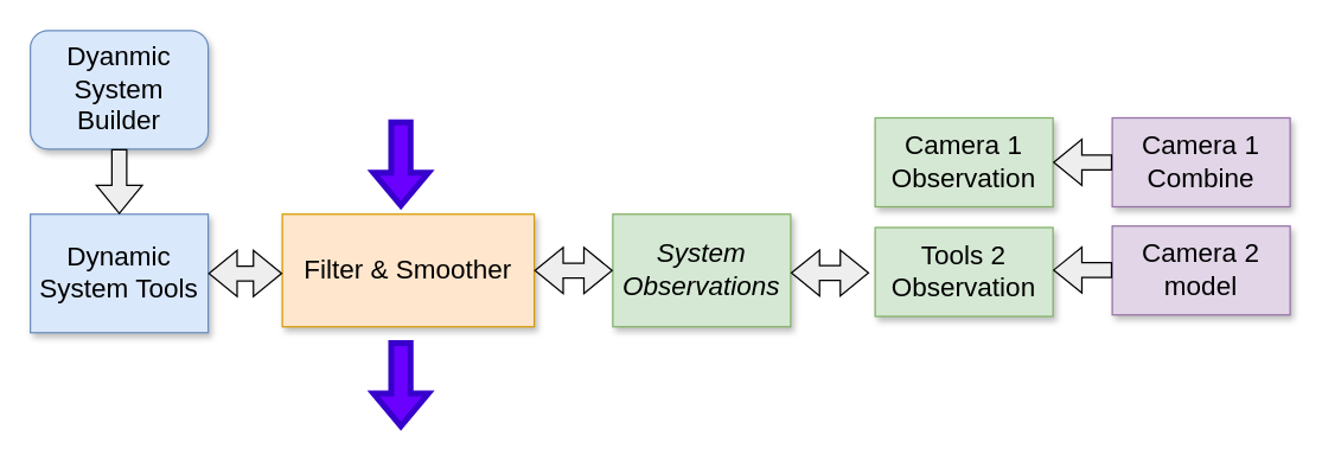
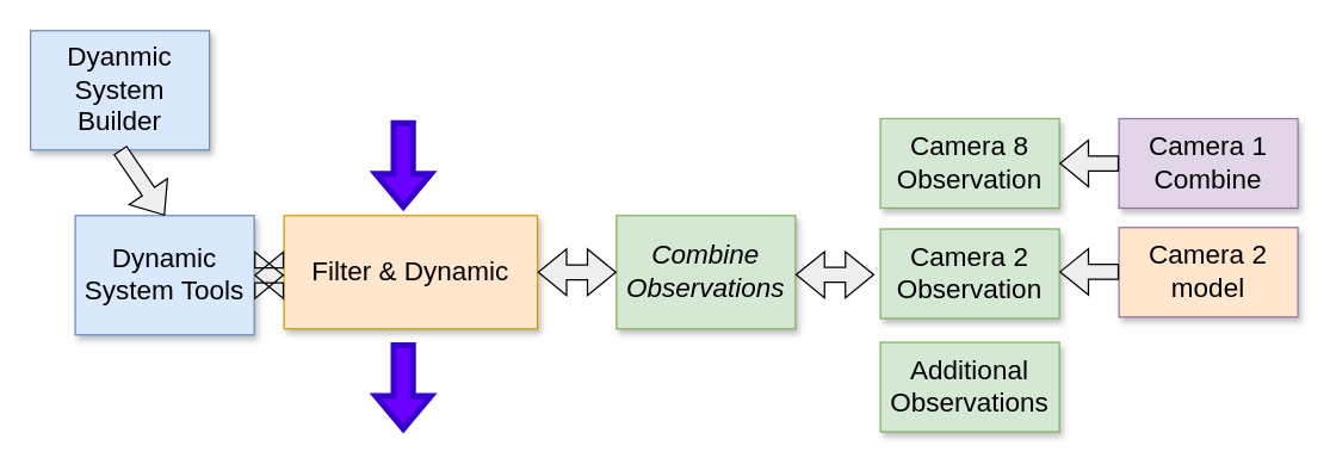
- <mxCell id="7" value="Dyanmic System Builder" style="whiteSpace=wrap;html=1;shadow=1;fontSize=18;fillColor=#dae8fc;strokeColor=#6c8ebf;rounded=1;" parent="1" vertex="1"><mxGeometry x="20" y="20" width="120" height="80" as="geometry" /></mxCell>
+ <mxCell id="7" value="Dyanmic System Builder" style="whiteSpace=wrap;html=1;shadow=1;fontSize=18;fillColor=#dae8fc;strokeColor=#6c8ebf;" parent="1" vertex="1"><mxGeometry x="20" y="20" width="120" height="80" as="geometry" /></mxCell>
- <mxCell id="4" value="Camera 1 Observation" style="whiteSpace=wrap;html=1;shadow=1;fontSize=18;fillColor=#d5e8d4;strokeColor=#82b366;" parent="1" vertex="1"><mxGeometry x="590" y="79" width="120" height="60" as="geometry" /></mxCell>
+ <mxCell id="4" value="Camera 8 Observation" style="whiteSpace=wrap;html=1;shadow=1;fontSize=18;fillColor=#d5e8d4;strokeColor=#82b366;" parent="1" vertex="1"><mxGeometry x="590" y="79" width="120" height="60" as="geometry" /></mxCell>
- <mxCell id="2" value="Filter &amp;amp; Smoother" style="whiteSpace=wrap;html=1;shadow=1;fontSize=18;fillColor=#ffe6cc;strokeColor=#d79b00;" parent="1" vertex="1"><mxGeometry x="190" y="144" width="170" height="76" as="geometry" /></mxCell>
+ <mxCell id="2" value="Filter &amp;amp; Dynamic" style="whiteSpace=wrap;html=1;shadow=1;fontSize=18;fillColor=#ffe6cc;strokeColor=#d79b00;" parent="1" vertex="1"><mxGeometry x="190" y="144" width="170" height="76" as="geometry" /></mxCell>
- <mxCell id="3" value="&lt;i&gt;System Observations&lt;/i&gt;" style="whiteSpace=wrap;html=1;shadow=1;fontSize=18;fillColor=#d5e8d4;strokeColor=#82b366;" parent="1" vertex="1"><mxGeometry x="413" y="144" width="120" height="76" as="geometry" /></mxCell>
+ <mxCell id="3" value="&lt;i&gt;Combine Observations&lt;/i&gt;" style="whiteSpace=wrap;html=1;shadow=1;fontSize=18;fillColor=#d5e8d4;strokeColor=#82b366;" parent="1" vertex="1"><mxGeometry x="413" y="144" width="120" height="76" as="geometry" /></mxCell>
- <mxCell id="14" value="Camera 2 model" style="whiteSpace=wrap;html=1;shadow=1;fontSize=18;fillColor=#e1d5e7;strokeColor=#9673a6;" parent="1" vertex="1"><mxGeometry x="750" y="152" width="120" height="60" as="geometry" /></mxCell>
+ <mxCell id="14" value="Camera 2 model" style="whiteSpace=wrap;html=1;shadow=1;fontSize=18;fillColor=#ffe6cc;strokeColor=#9673a6;" parent="1" vertex="1"><mxGeometry x="750" y="152" width="120" height="60" as="geometry" /></mxCell>
- <mxCell id="5" value="Tools 2 Observation" style="whiteSpace=wrap;html=1;shadow=1;fontSize=18;fillColor=#d5e8d4;strokeColor=#82b366;" parent="1" vertex="1"><mxGeometry x="590" y="153" width="120" height="60" as="geometry" /></mxCell>
+ <mxCell id="5" value="Camera 2 Observation" style="whiteSpace=wrap;html=1;shadow=1;fontSize=18;fillColor=#d5e8d4;strokeColor=#82b366;" parent="1" vertex="1"><mxGeometry x="590" y="153" width="120" height="60" as="geometry" /></mxCell>
- <mxCell id="6" value="Dynamic System Tools" style="whiteSpace=wrap;html=1;shadow=1;fontSize=18;fillColor=#dae8fc;strokeColor=#6c8ebf;" parent="1" vertex="1"><mxGeometry x="20" y="144" width="120" height="80" as="geometry" /></mxCell>
+ <mxCell id="6" value="Dynamic System Tools" style="whiteSpace=wrap;html=1;shadow=1;fontSize=18;fillColor=#dae8fc;strokeColor=#6c8ebf;" parent="1" vertex="1"><mxGeometry x="50" y="144" width="120" height="80" as="geometry" /></mxCell>
+ <mxCell id="11" value="Additional Observations" style="whiteSpace=wrap;html=1;shadow=1;fontSize=18;fillColor=#d5e8d4;strokeColor=#82b366;" parent="1" vertex="1"><mxGeometry x="590" y="229" width="120" height="60" as="geometry" /></mxCell>
